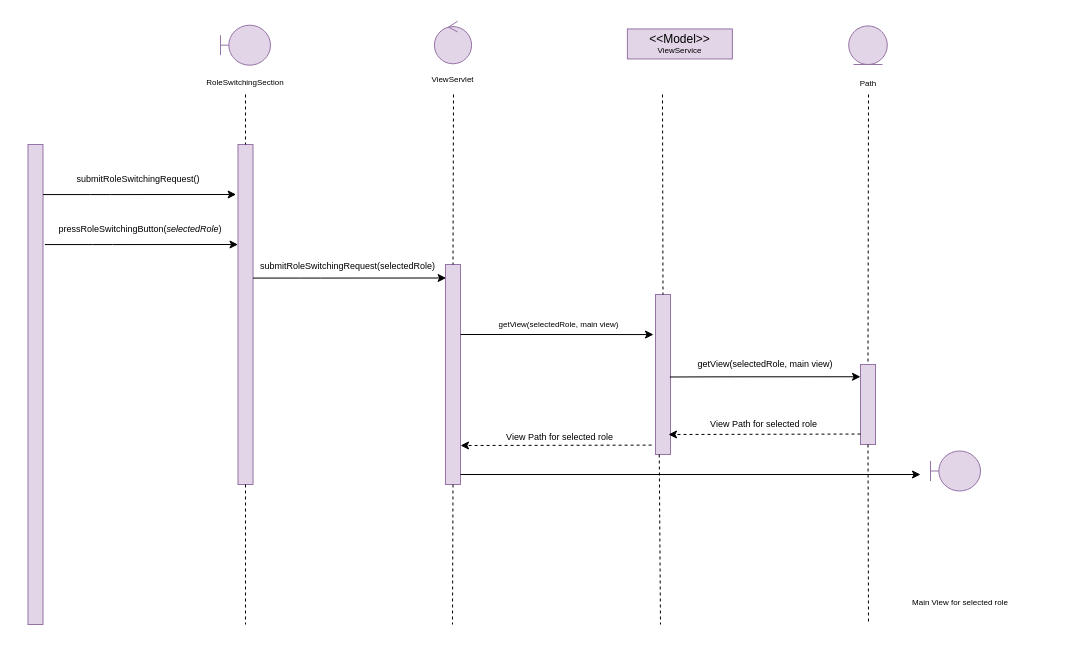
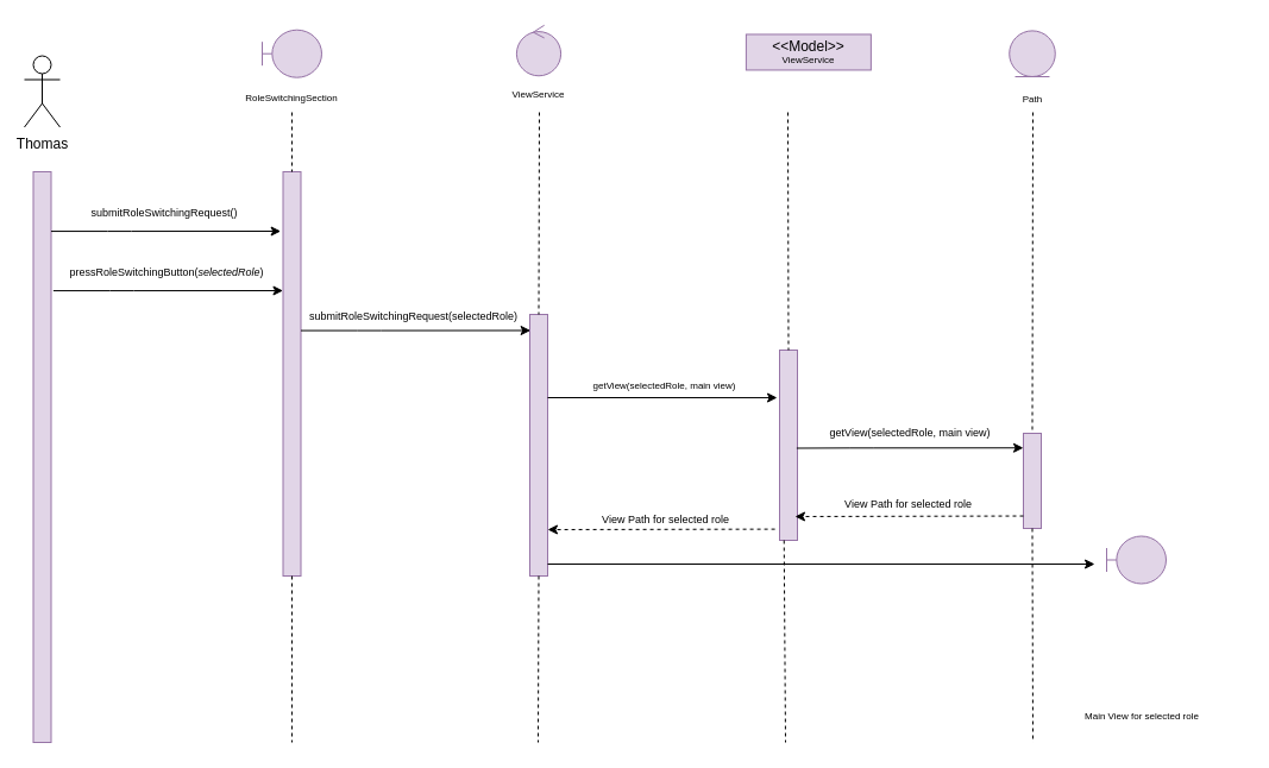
+ <mxCell id="2" value="Thomas" style="shape=umlActor;verticalLabelPosition=bottom;verticalAlign=top;html=1;outlineConnect=0;" vertex="1" parent="1"><mxGeometry x="20" y="46.5" width="30" height="60" as="geometry" /></mxCell>
- <mxCell id="7" value="ViewServlet" style="text;html=1;strokeColor=none;fillColor=none;align=center;verticalAlign=middle;whiteSpace=wrap;rounded=0;fontSize=8;" vertex="1" parent="1"><mxGeometry x="393.13" y="71.5" width="118.75" height="15" as="geometry" /></mxCell>
+ <mxCell id="7" value="ViewService" style="text;html=1;strokeColor=none;fillColor=none;align=center;verticalAlign=middle;whiteSpace=wrap;rounded=0;fontSize=8;" vertex="1" parent="1"><mxGeometry x="393.13" y="71.5" width="118.75" height="15" as="geometry" /></mxCell>
